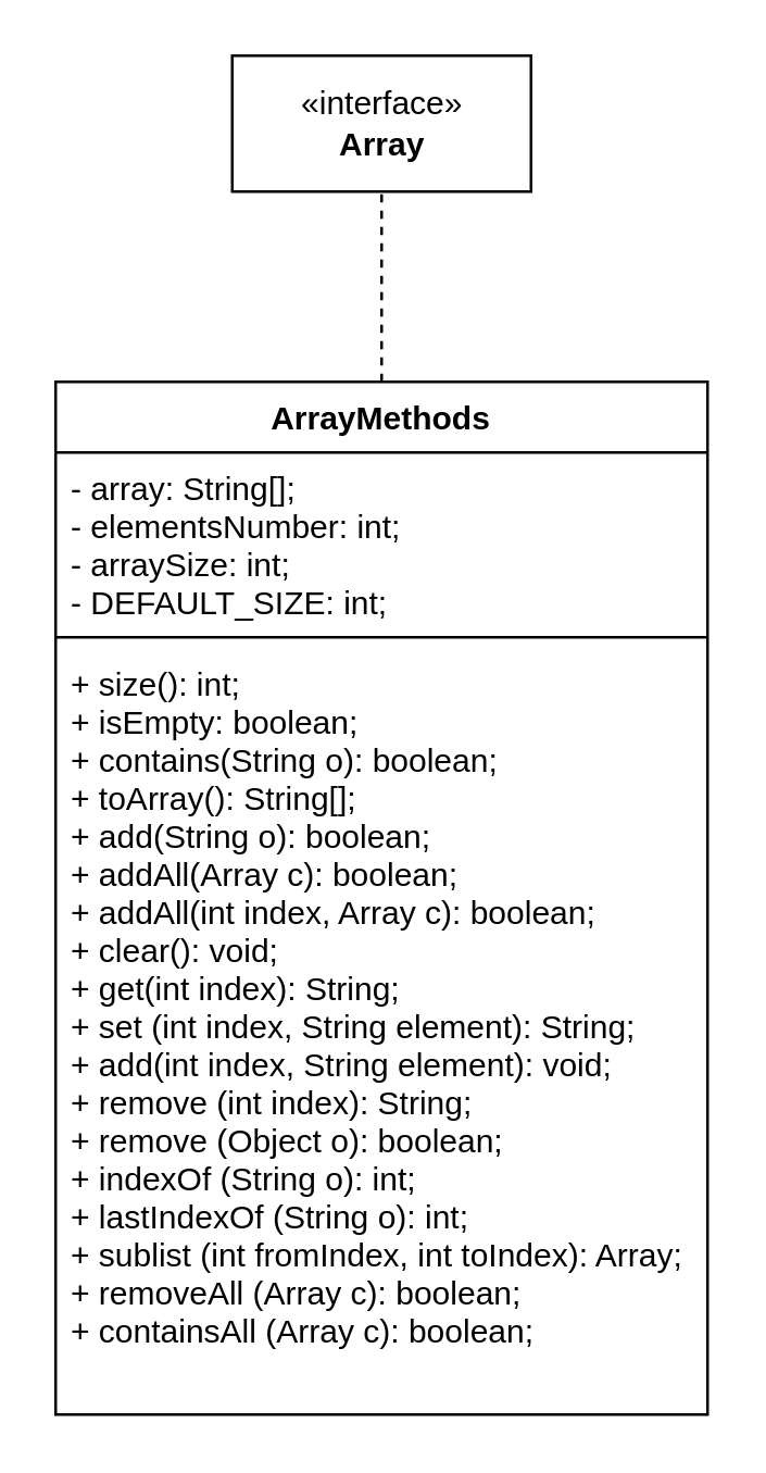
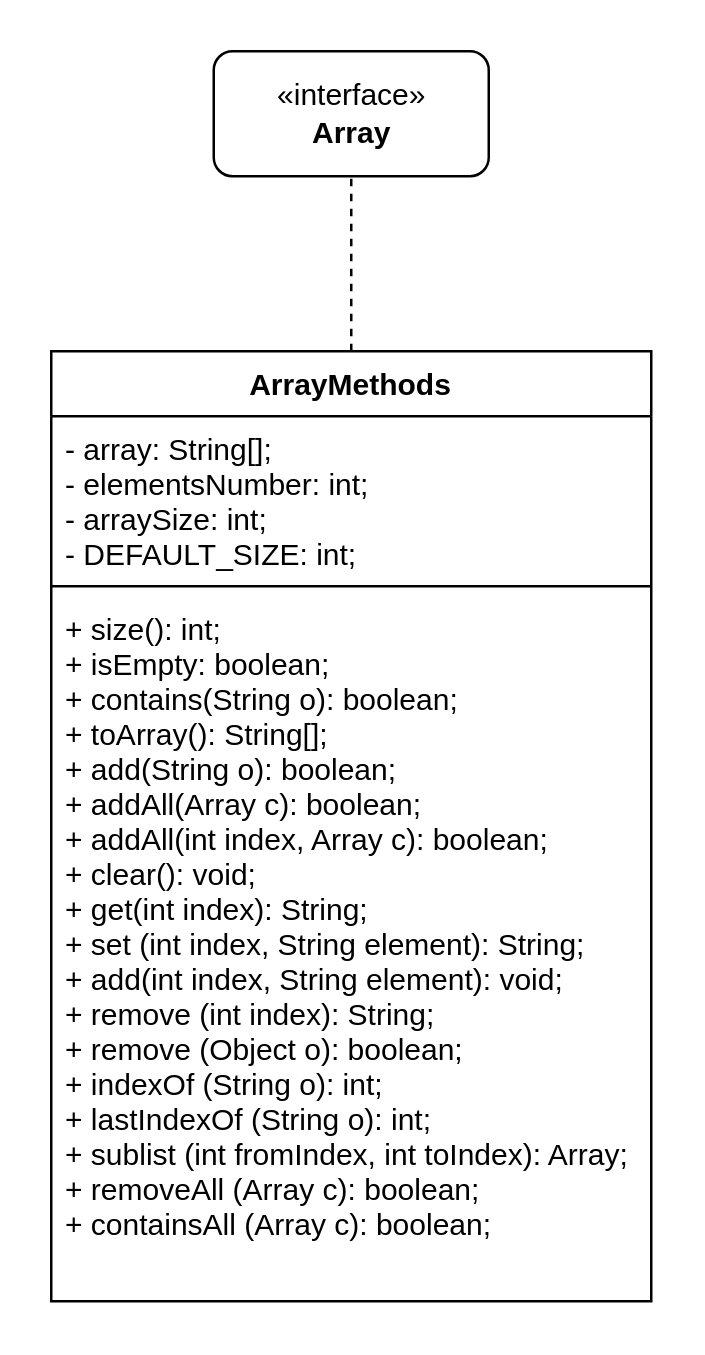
- <mxCell id="7" value="«interface»&lt;br&gt;&lt;b&gt;Array&lt;/b&gt;" style="html=1;" vertex="1" parent="1"><mxGeometry x="85" y="20" width="110" height="50" as="geometry" /></mxCell>
+ <mxCell id="7" value="«interface»&lt;br&gt;&lt;b&gt;Array&lt;/b&gt;" style="html=1;rounded=1;" vertex="1" parent="1"><mxGeometry x="85" y="20" width="110" height="50" as="geometry" /></mxCell>
